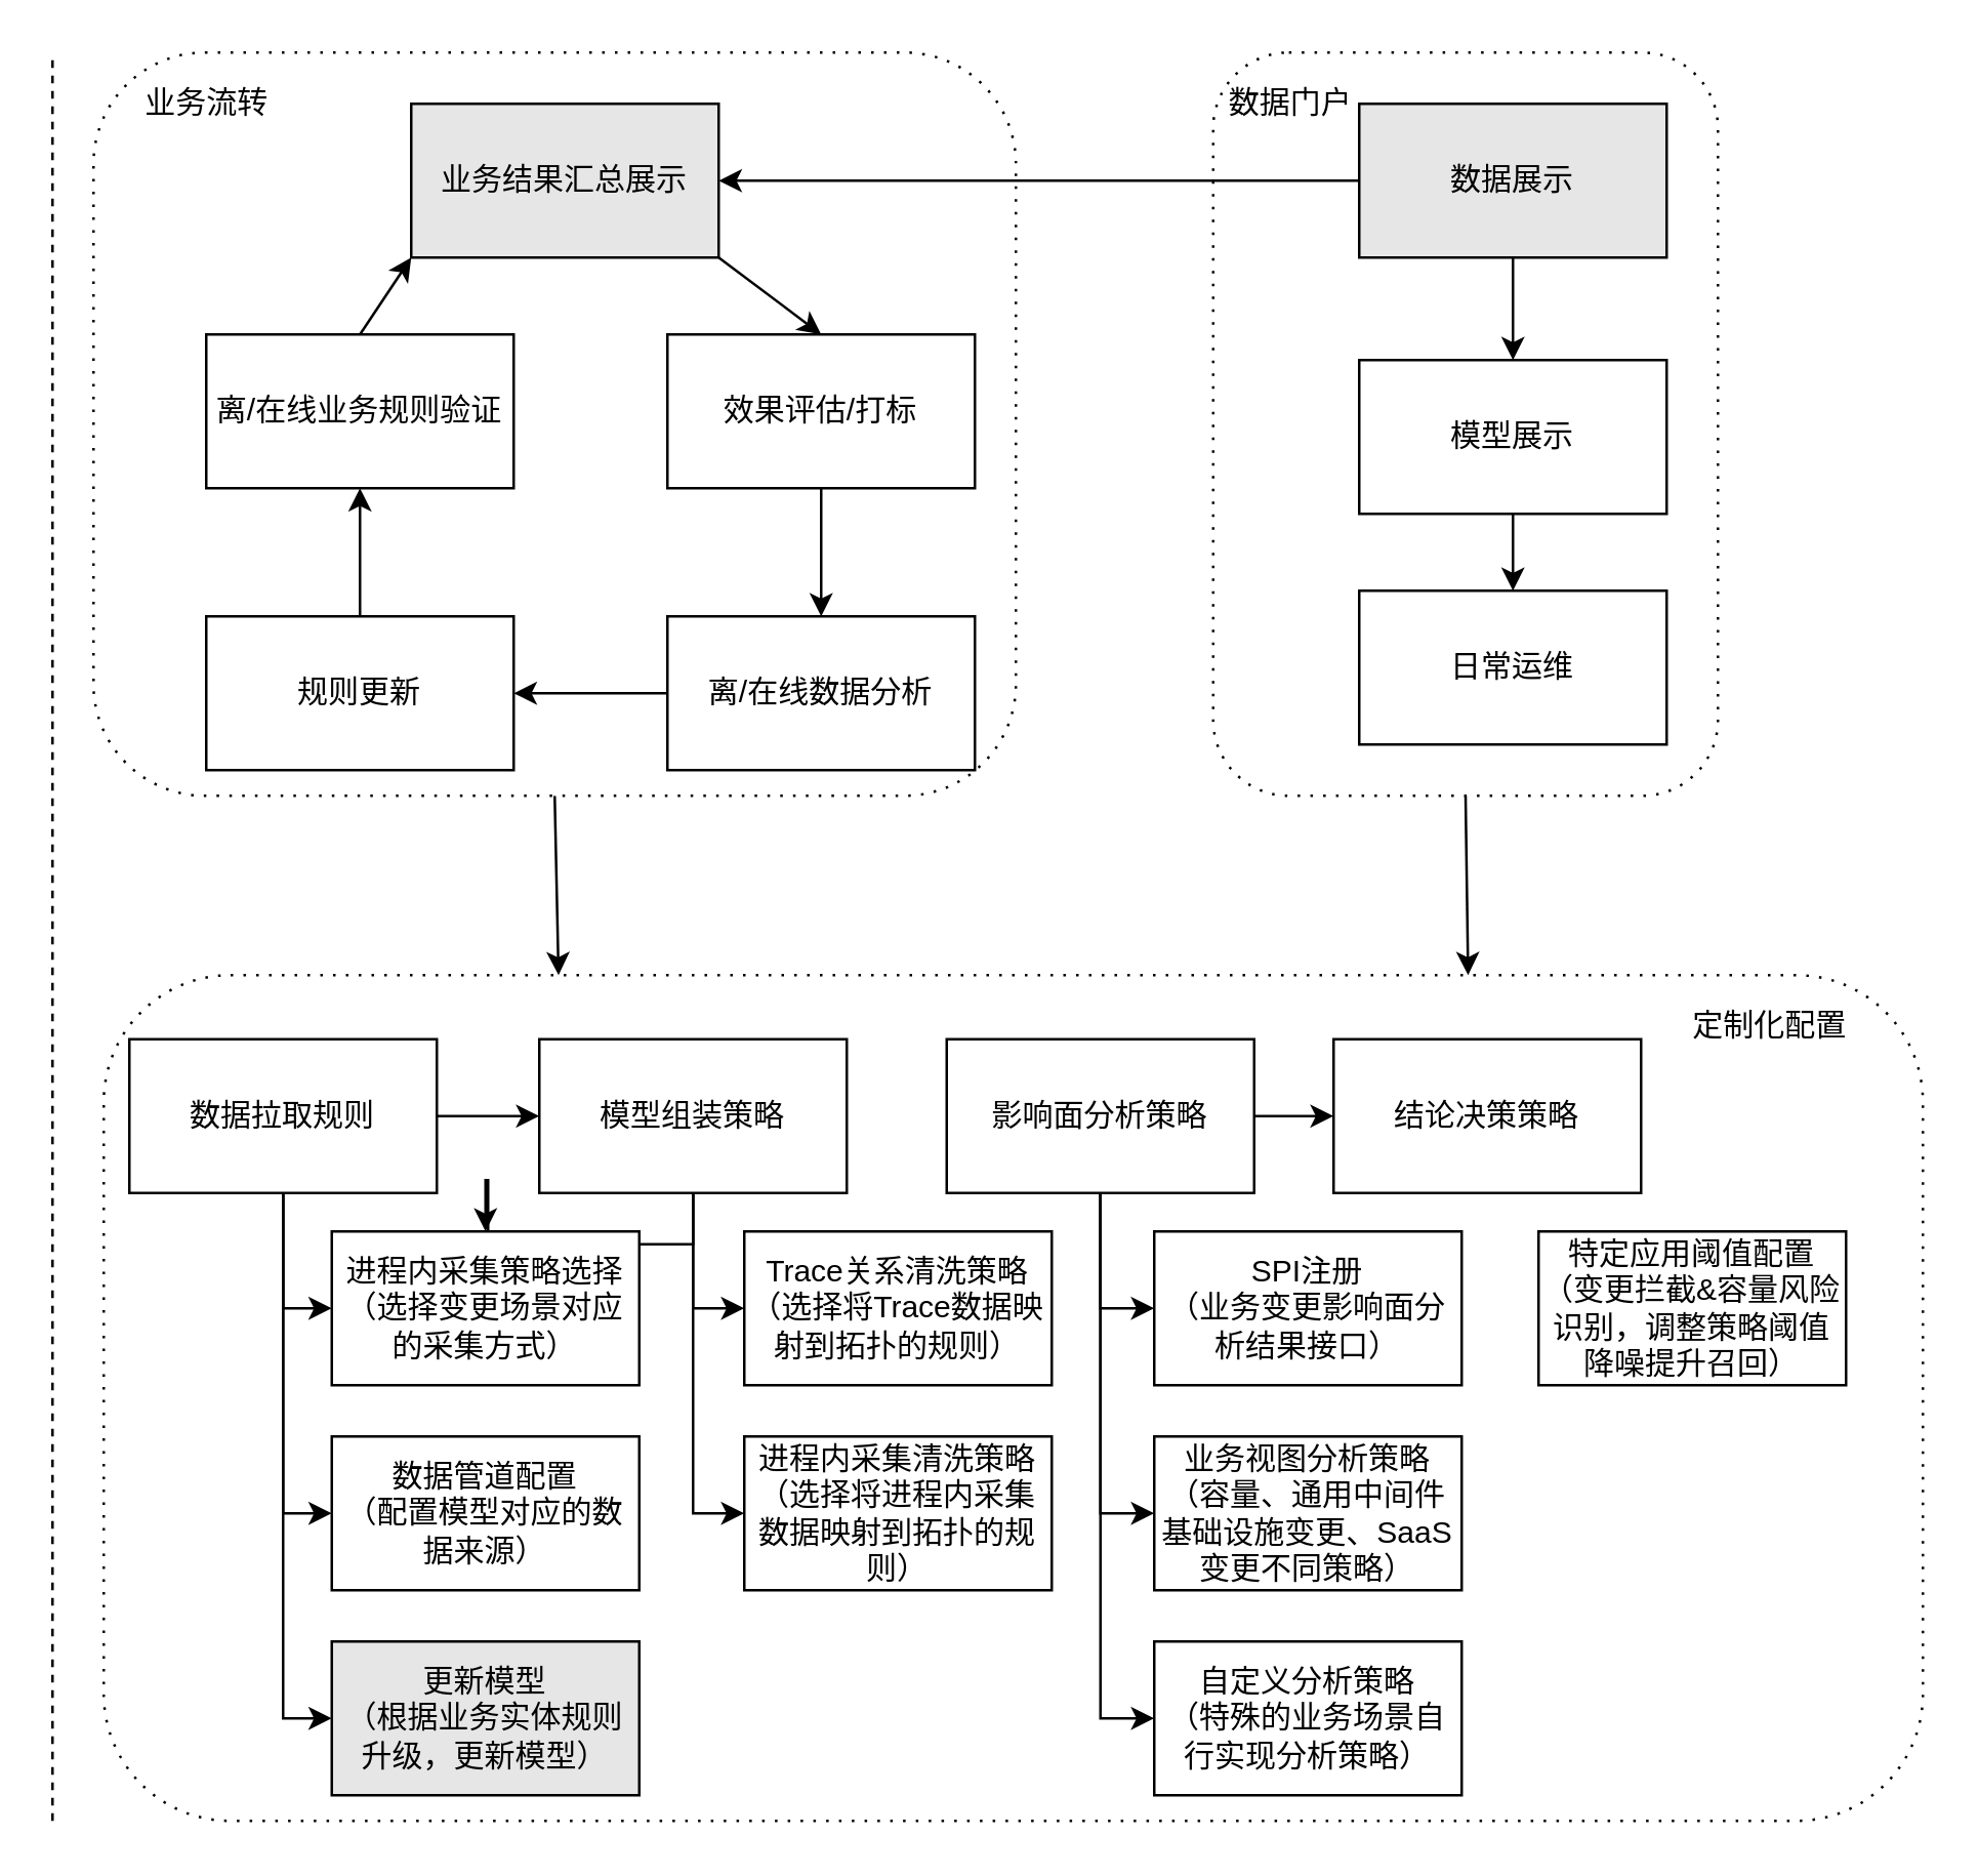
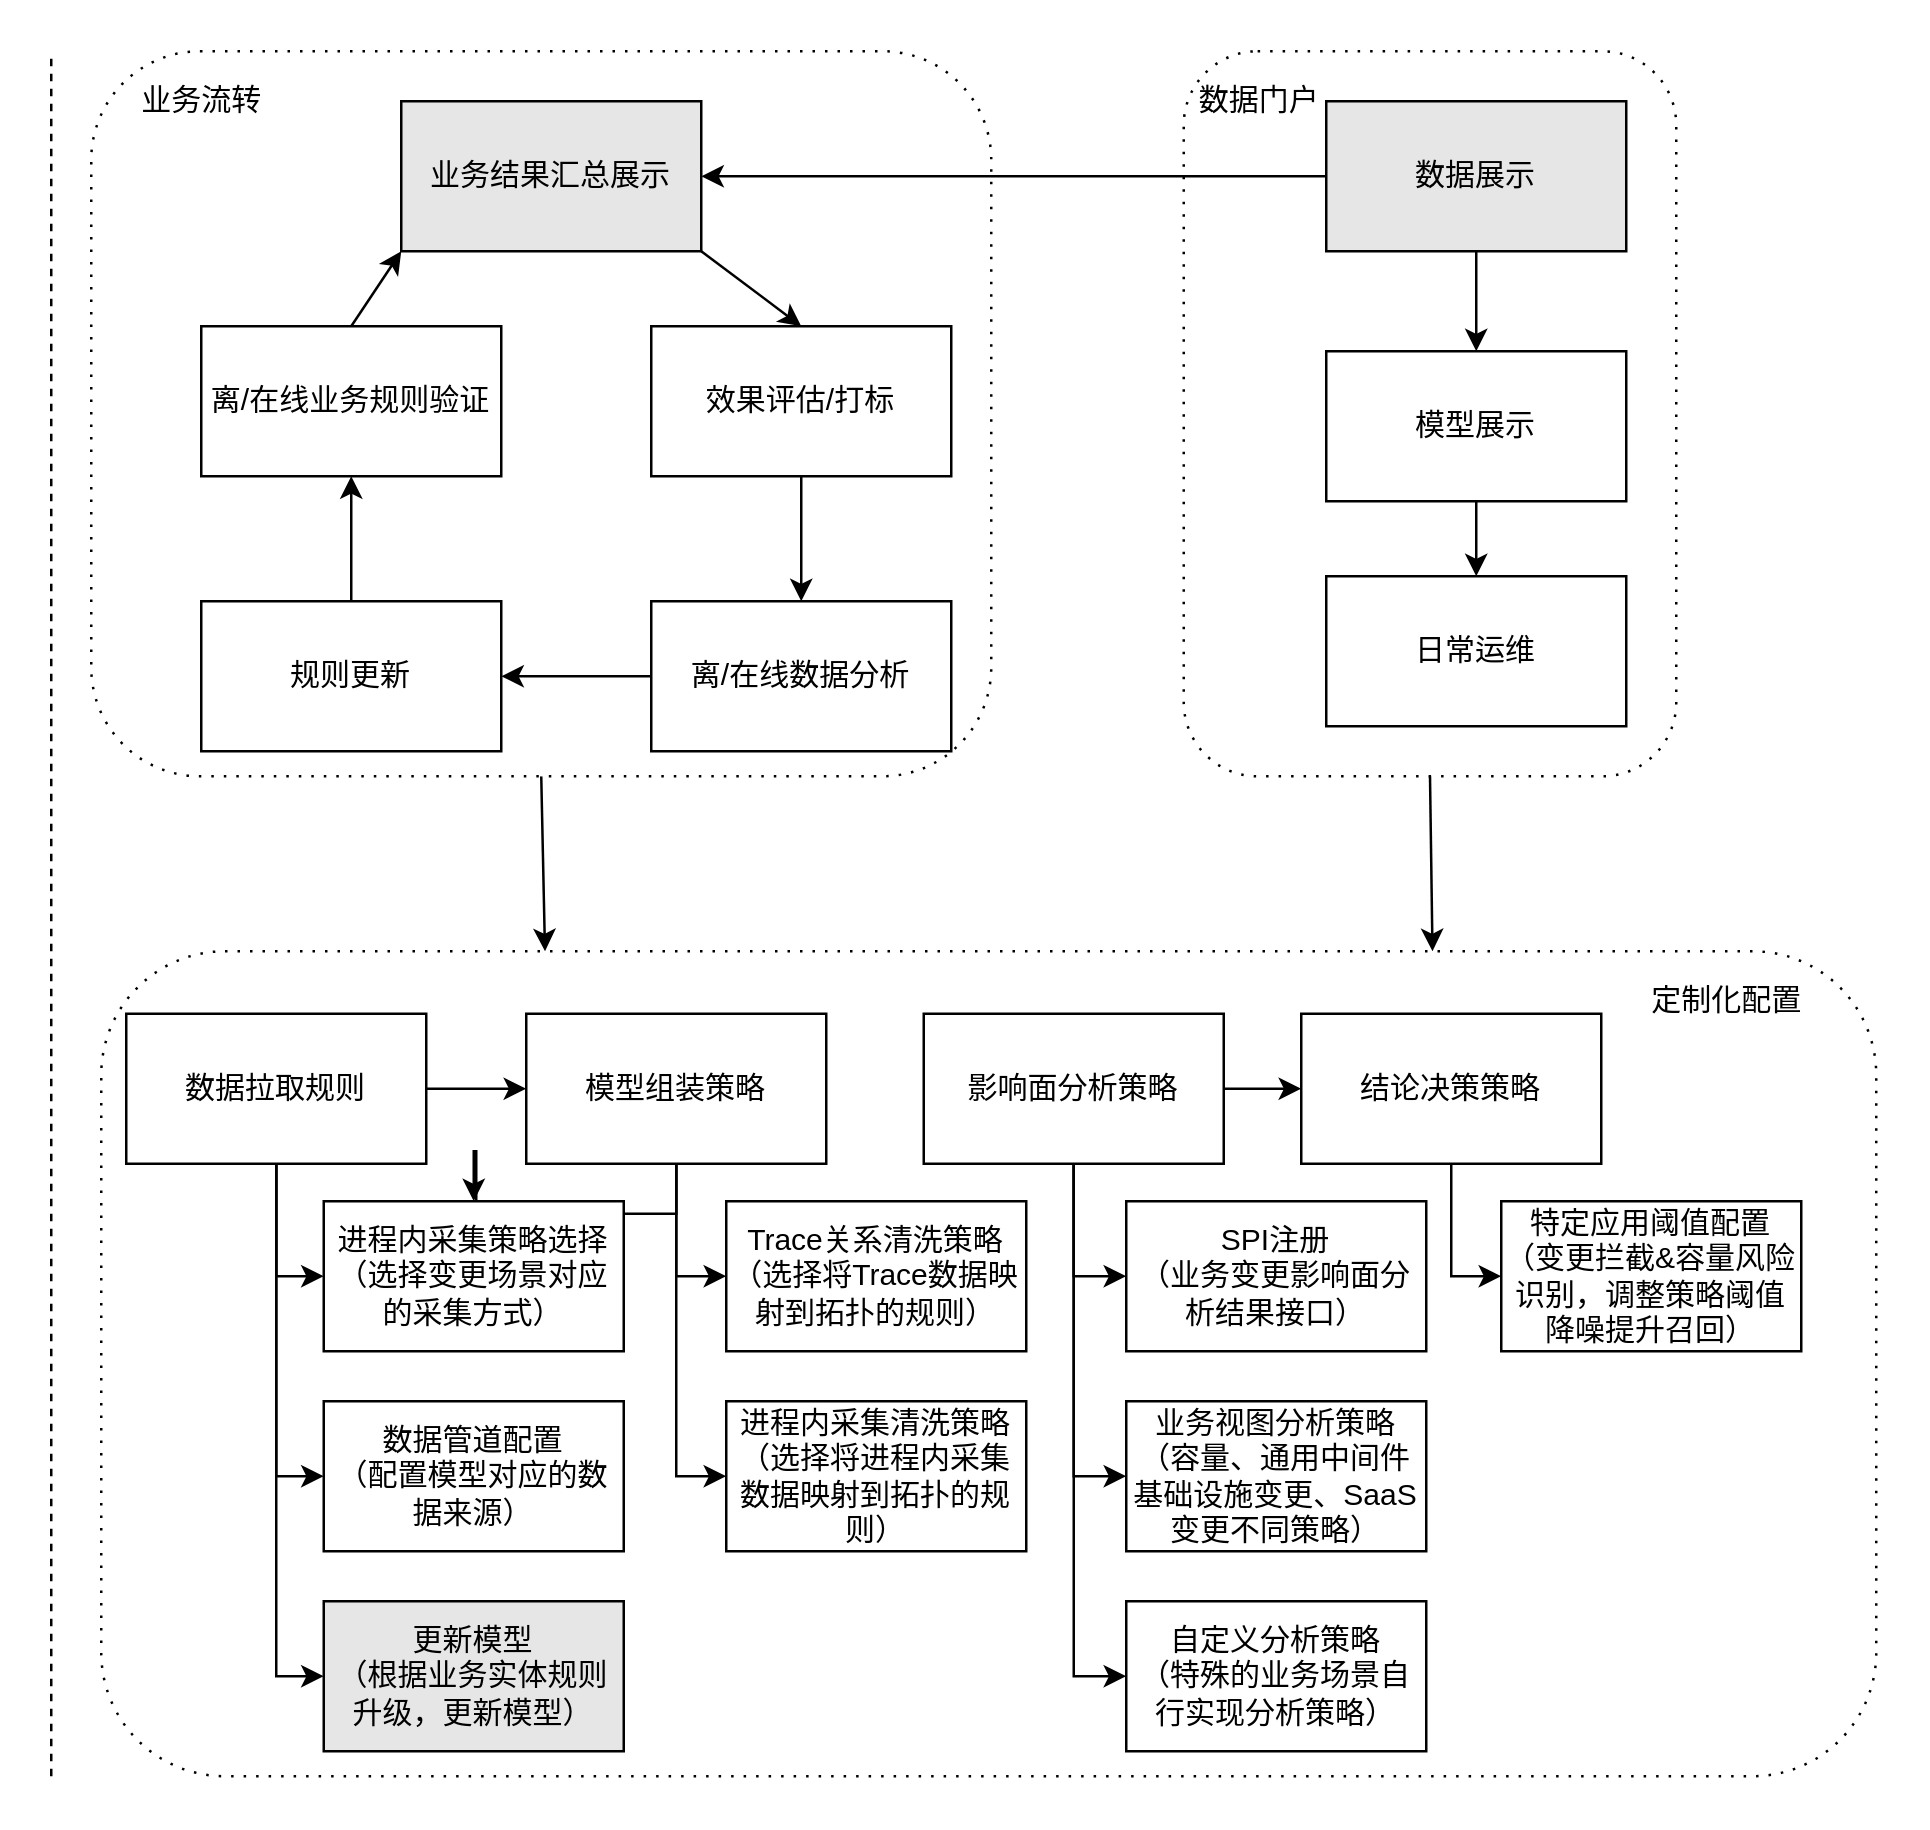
+ <mxCell id="32" style="edgeStyle=orthogonalEdgeStyle;rounded=0;orthogonalLoop=1;jettySize=auto;html=1;exitX=0.5;exitY=1;exitDx=0;exitDy=0;entryX=0;entryY=0.5;entryDx=0;entryDy=0;" edge="1" parent="1" source="33" target="42"><mxGeometry relative="1" as="geometry" /></mxCell>
